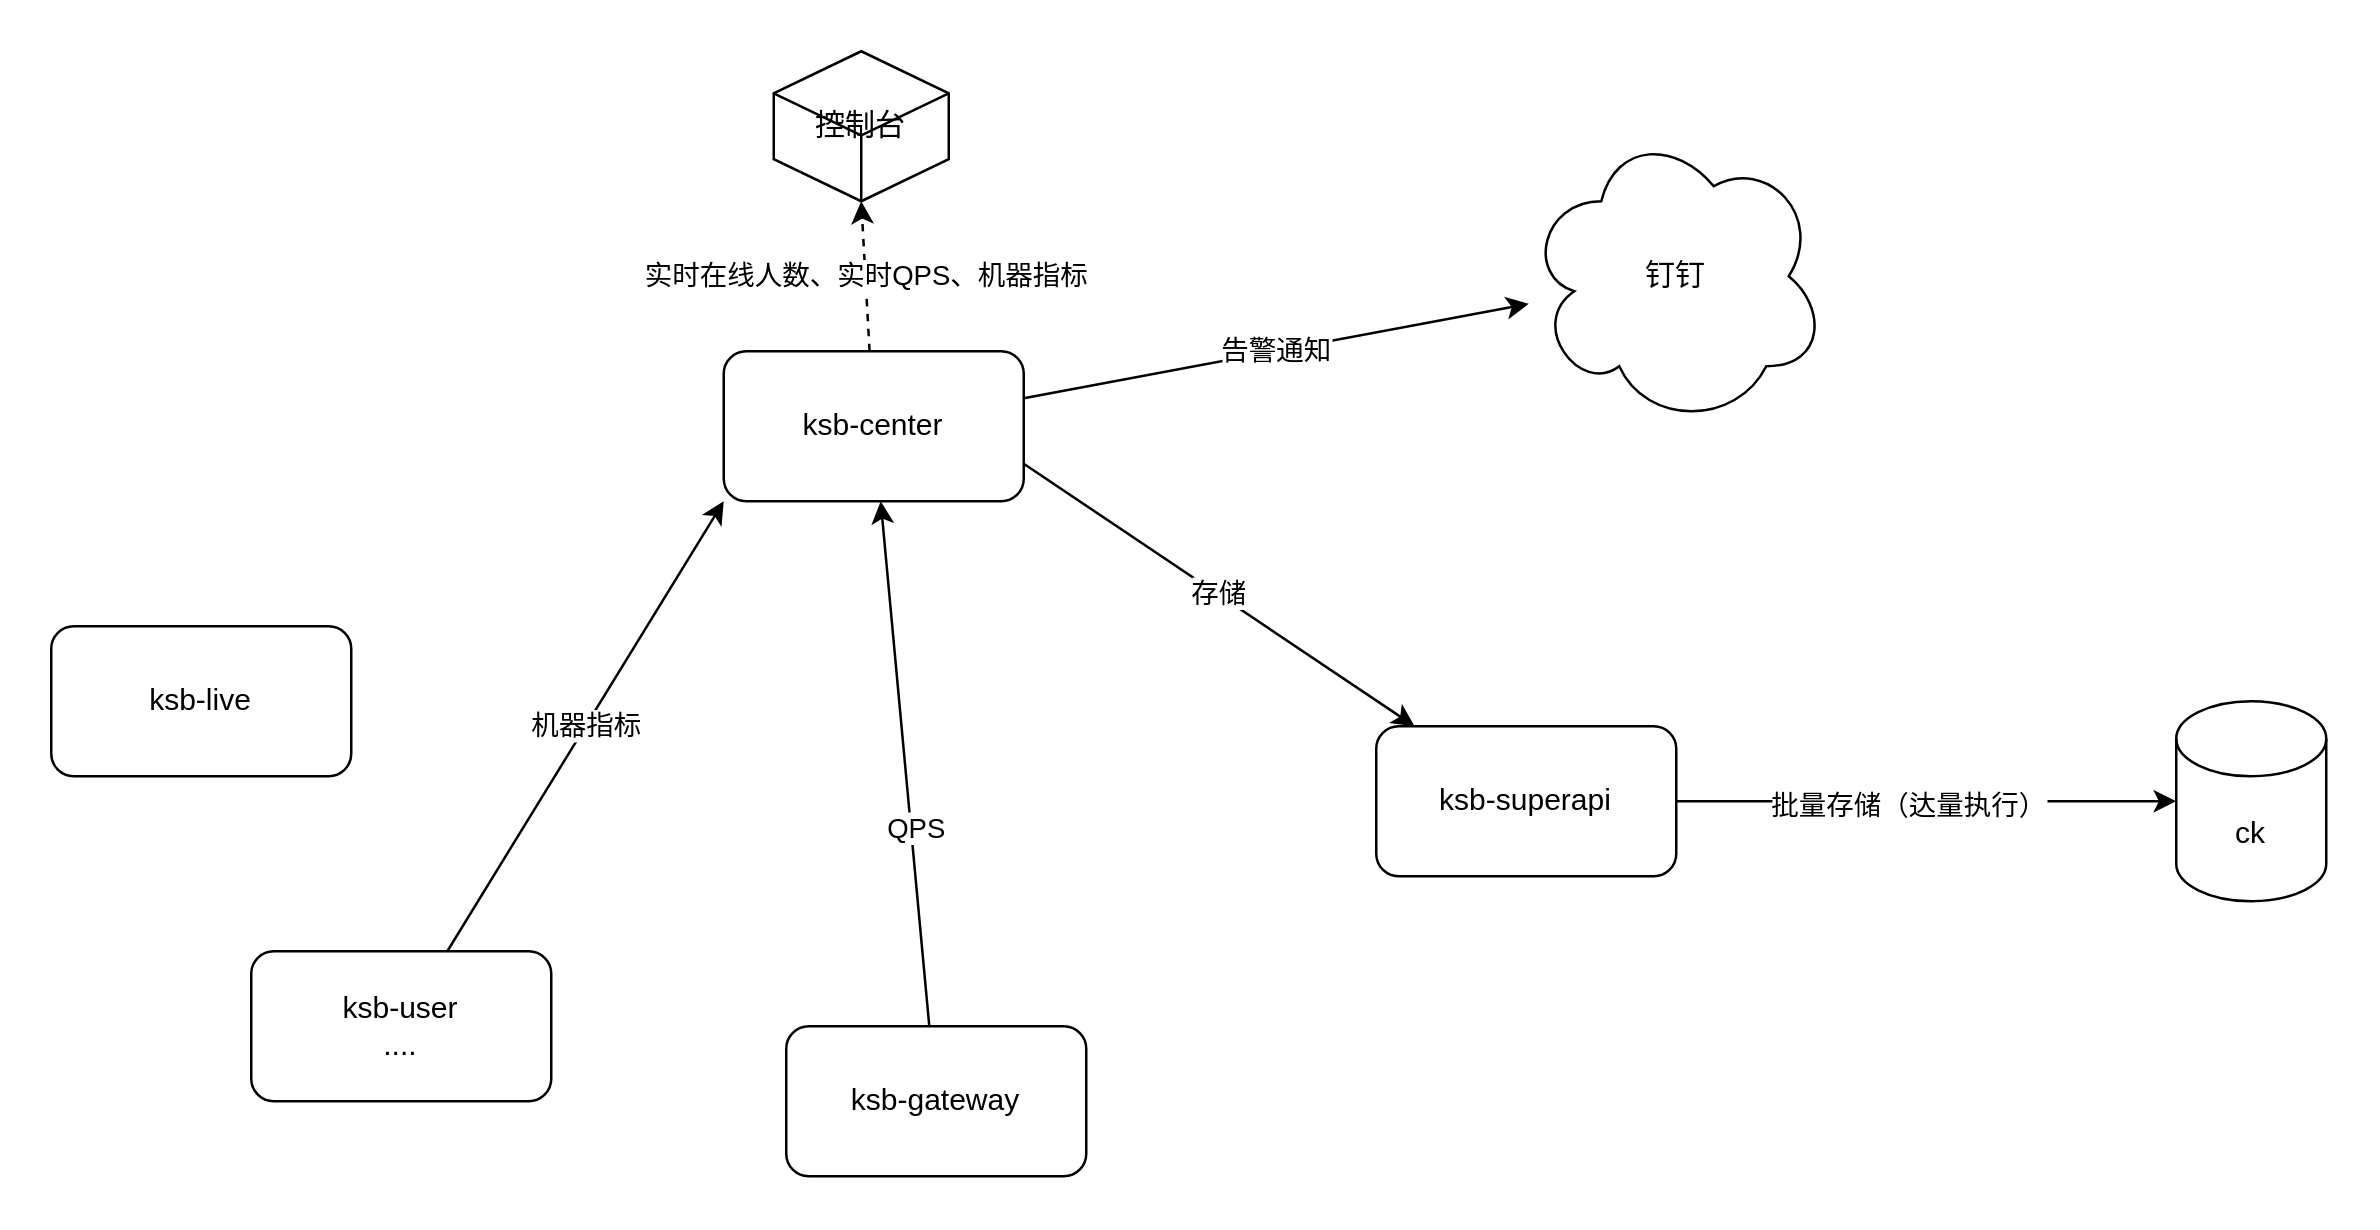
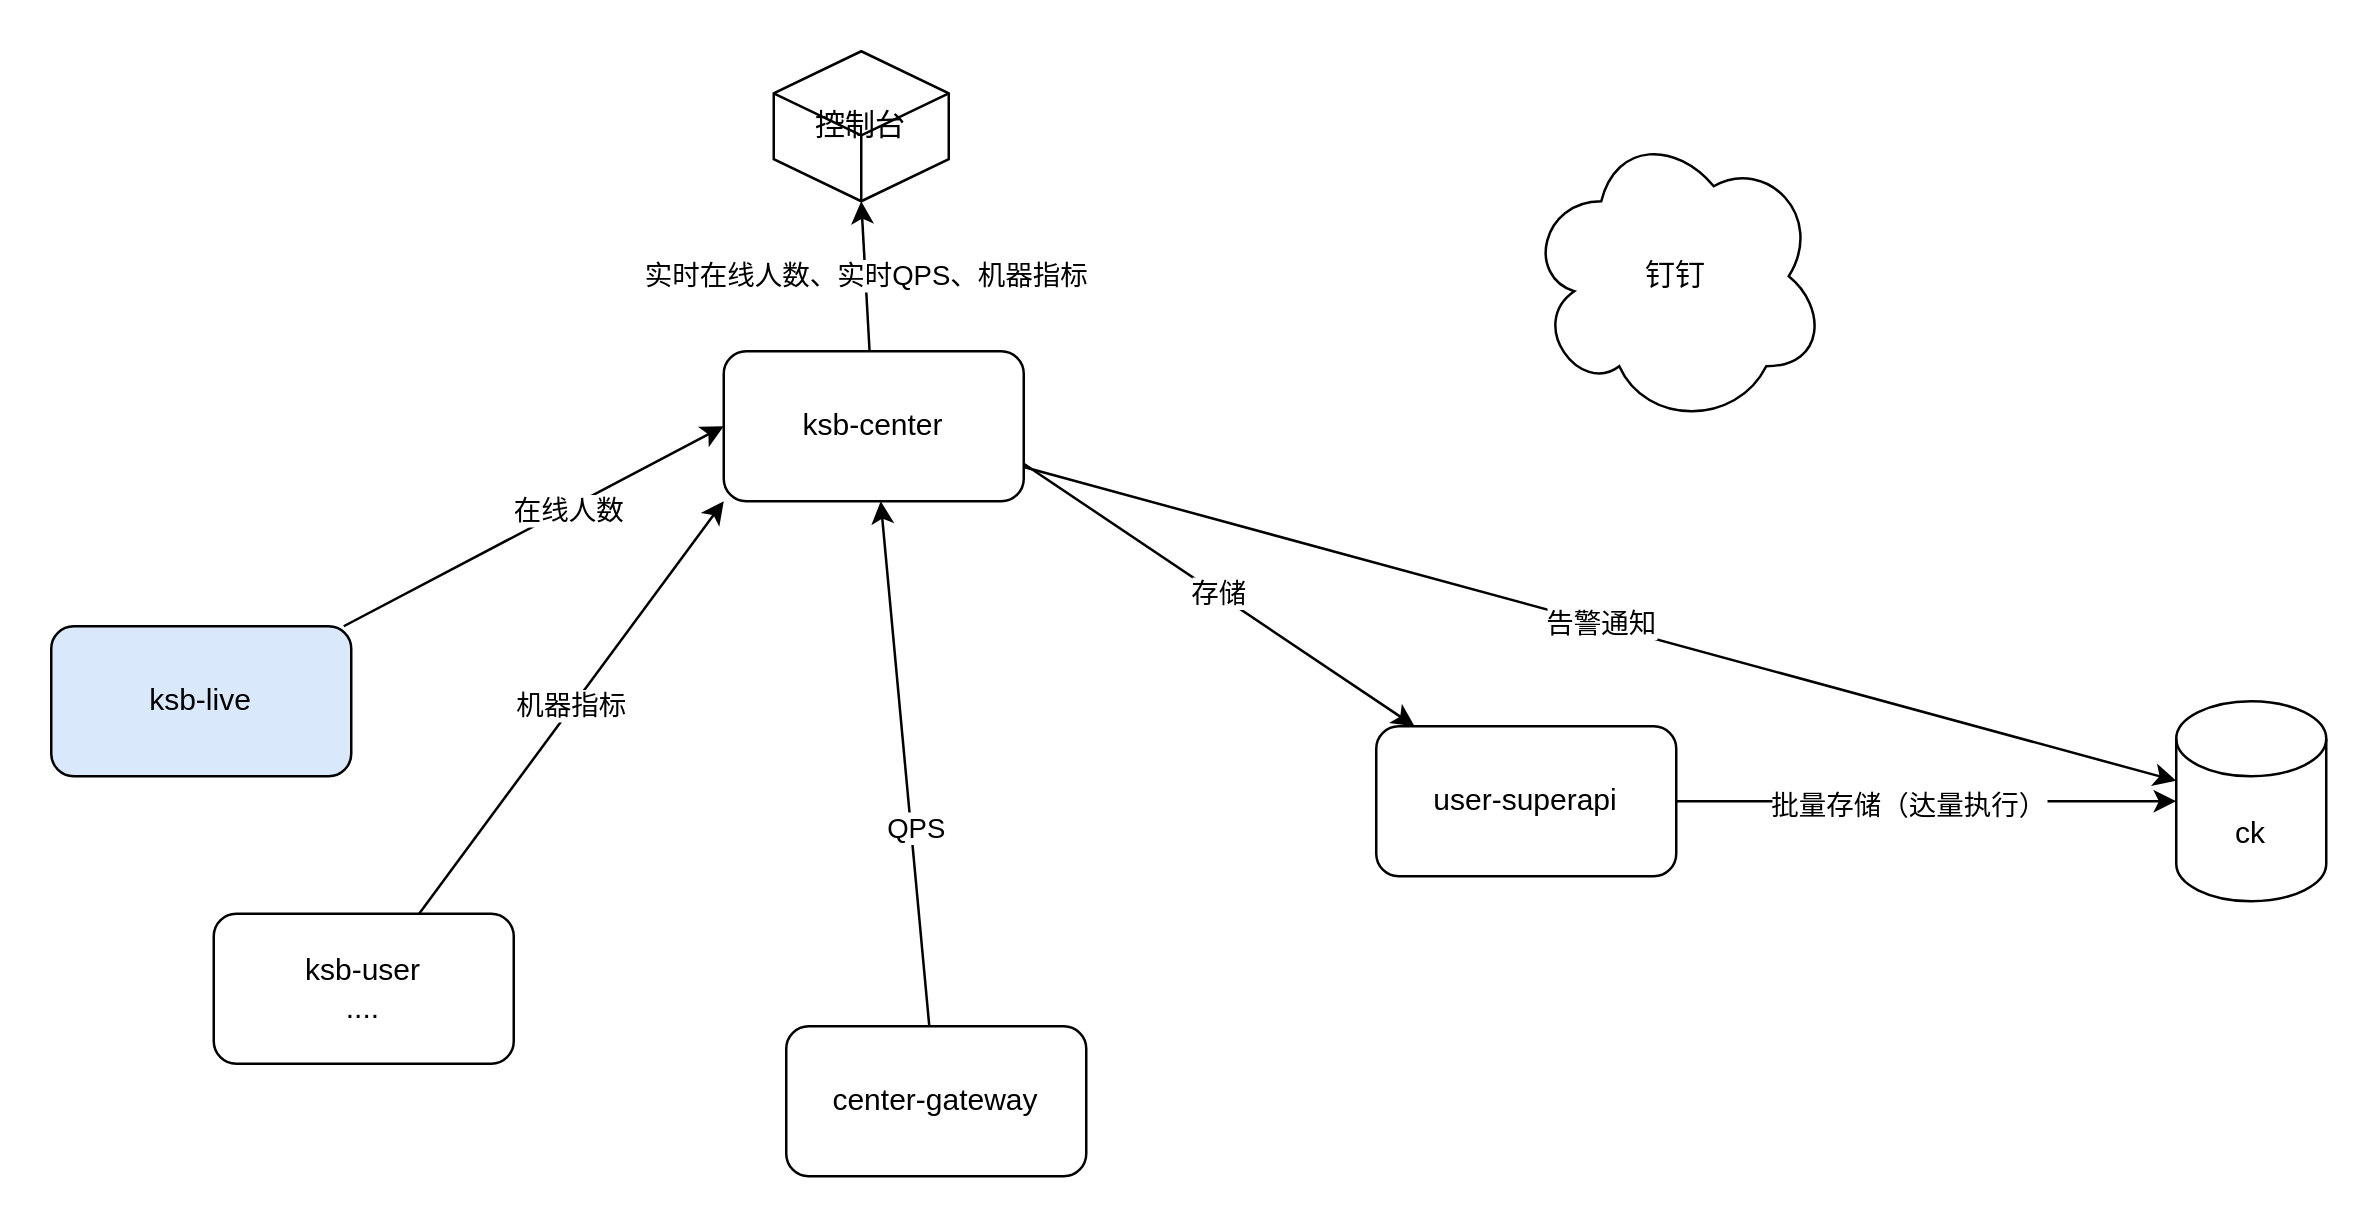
- <mxCell id="2" style="edgeStyle=none;rounded=0;orthogonalLoop=1;jettySize=auto;html=1;entryX=0.5;entryY=1;entryDx=0;entryDy=0;entryPerimeter=0;dashed=1;" edge="1" parent="1" source="6" target="19"><mxGeometry relative="1" as="geometry" /></mxCell>
+ <mxCell id="2" style="edgeStyle=none;rounded=0;orthogonalLoop=1;jettySize=auto;html=1;entryX=0.5;entryY=1;entryDx=0;entryDy=0;entryPerimeter=0;" edge="1" parent="1" source="6" target="19"><mxGeometry relative="1" as="geometry" /></mxCell>
- <mxCell id="5" value="告警通知" style="edgeStyle=none;rounded=0;orthogonalLoop=1;jettySize=auto;html=1;" edge="1" parent="1" source="6" target="20"><mxGeometry relative="1" as="geometry" /></mxCell>
+ <mxCell id="5" value="告警通知" style="edgeStyle=none;rounded=0;orthogonalLoop=1;jettySize=auto;html=1;" edge="1" parent="1" source="6" target="16"><mxGeometry relative="1" as="geometry" /></mxCell>
+ <mxCell id="10" style="rounded=0;orthogonalLoop=1;jettySize=auto;html=1;entryX=0;entryY=0.5;entryDx=0;entryDy=0;" edge="1" parent="1" source="12" target="6"><mxGeometry relative="1" as="geometry" /></mxCell>
+ <mxCell id="11" value="在线人数" style="edgeLabel;html=1;align=center;verticalAlign=middle;resizable=0;points=[];" vertex="1" connectable="0" parent="10"><mxGeometry x="0.181" y="-1" relative="1" as="geometry"><mxPoint as="offset" /></mxGeometry></mxCell>
- <mxCell id="12" value="ksb-live" style="rounded=1;whiteSpace=wrap;html=1;" vertex="1" parent="1"><mxGeometry x="20" y="250" width="120" height="60" as="geometry" /></mxCell>
+ <mxCell id="12" value="ksb-live" style="rounded=1;whiteSpace=wrap;html=1;fillColor=#dae8fc;" vertex="1" parent="1"><mxGeometry x="20" y="250" width="120" height="60" as="geometry" /></mxCell>
- <mxCell id="15" value="ksb-superapi" style="rounded=1;whiteSpace=wrap;html=1;" vertex="1" parent="1"><mxGeometry x="550" y="290" width="120" height="60" as="geometry" /></mxCell>
+ <mxCell id="15" value="user-superapi" style="rounded=1;whiteSpace=wrap;html=1;" vertex="1" parent="1"><mxGeometry x="550" y="290" width="120" height="60" as="geometry" /></mxCell>
- <mxCell id="18" value="ksb-user&lt;br&gt;...." style="rounded=1;whiteSpace=wrap;html=1;" vertex="1" parent="1"><mxGeometry x="100" y="380" width="120" height="60" as="geometry" /></mxCell>
+ <mxCell id="18" value="ksb-user&lt;br&gt;...." style="rounded=1;whiteSpace=wrap;html=1;" vertex="1" parent="1"><mxGeometry x="85" y="365" width="120" height="60" as="geometry" /></mxCell>
- <mxCell id="9" value="ksb-gateway" style="rounded=1;whiteSpace=wrap;html=1;" vertex="1" parent="1"><mxGeometry x="314" y="410" width="120" height="60" as="geometry" /></mxCell>
+ <mxCell id="9" value="center-gateway" style="rounded=1;whiteSpace=wrap;html=1;" vertex="1" parent="1"><mxGeometry x="314" y="410" width="120" height="60" as="geometry" /></mxCell>
